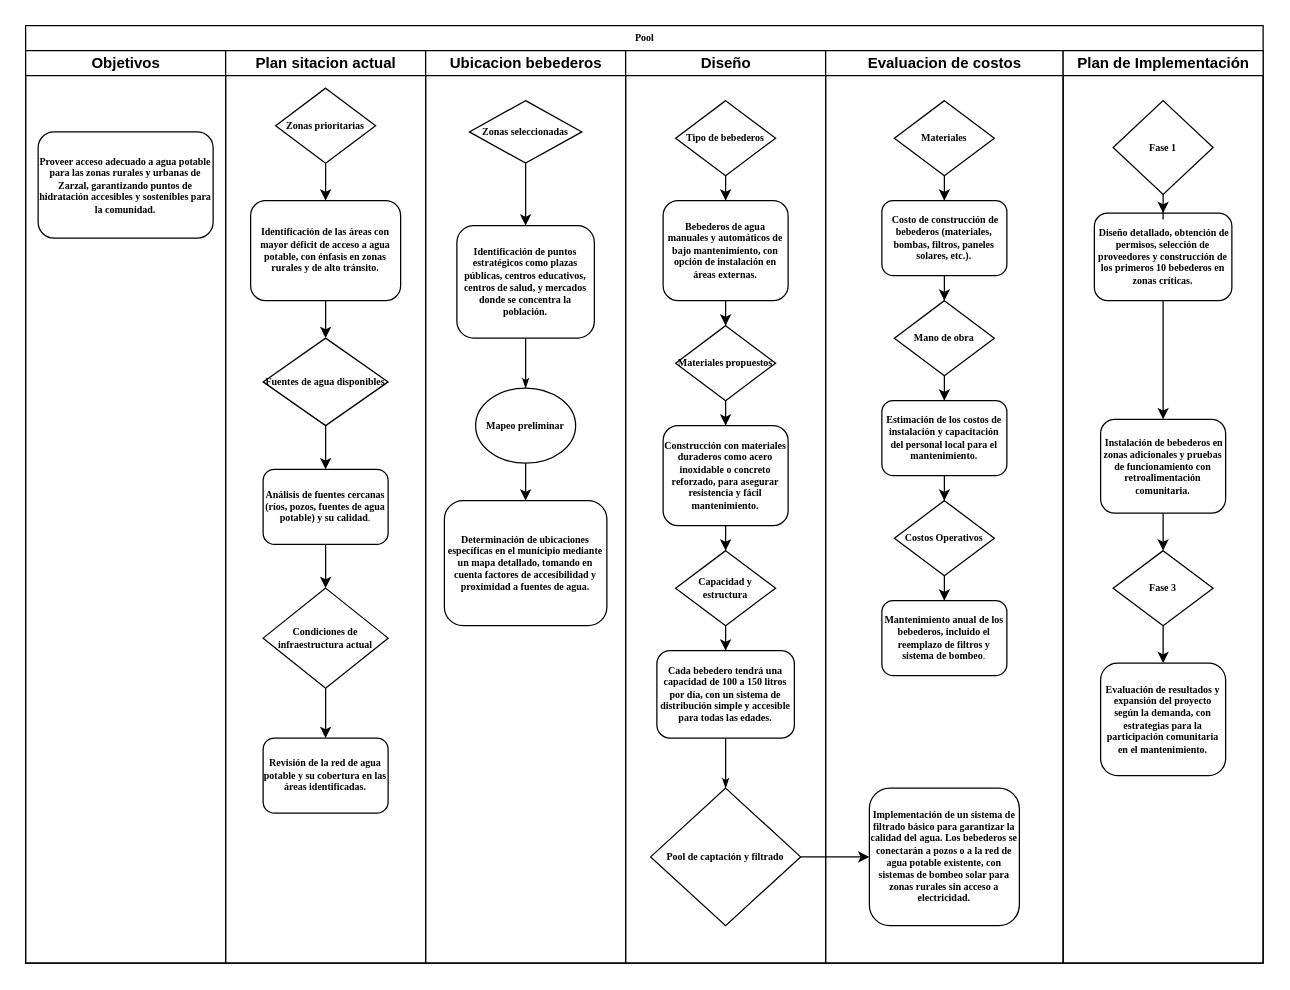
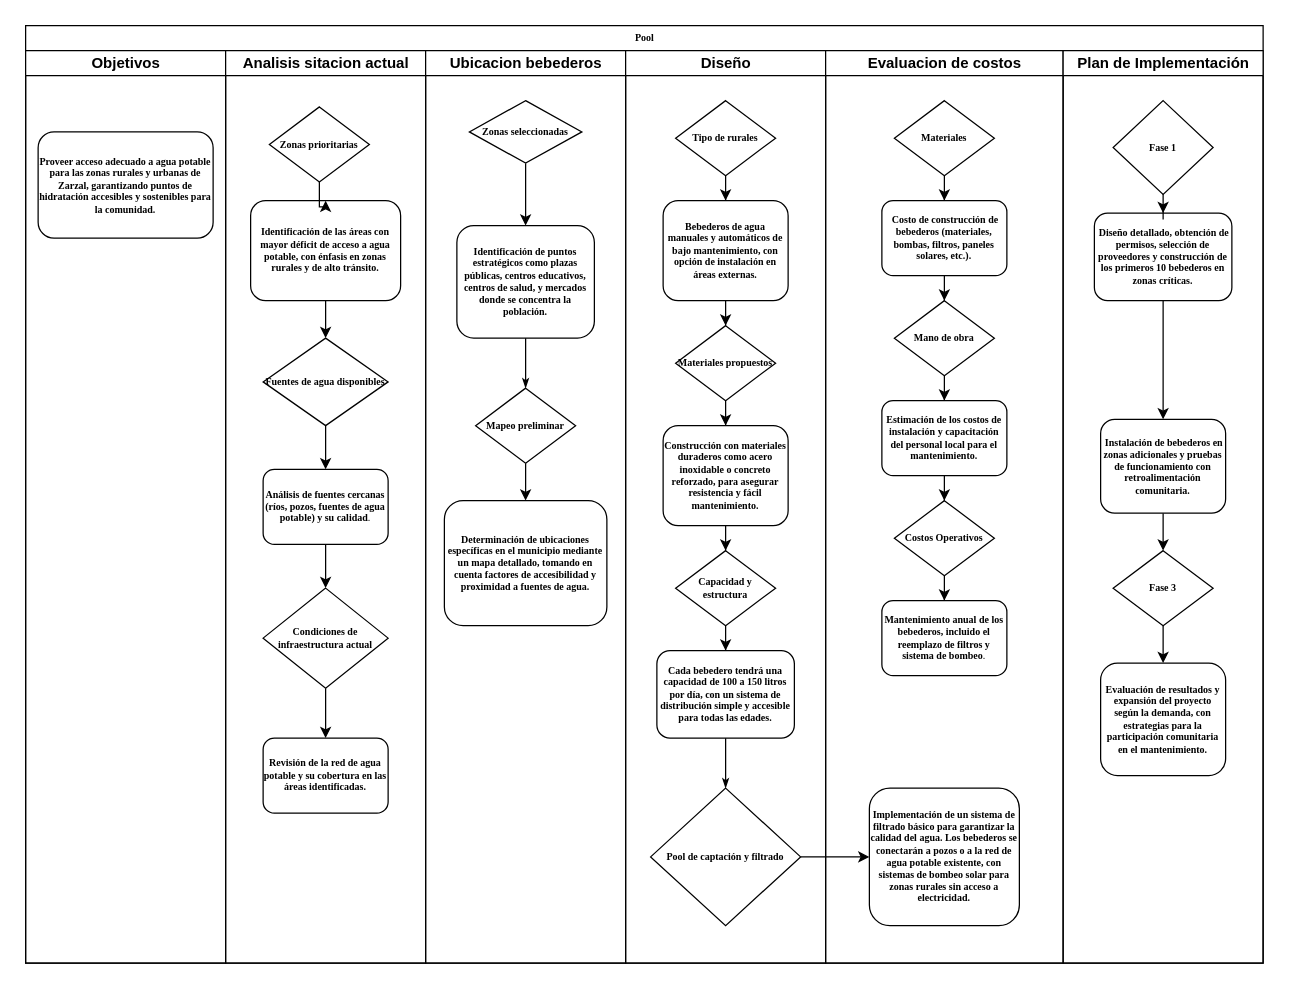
- <mxCell id="5" value="Plan sitacion actual" style="swimlane;html=1;startSize=20;" parent="2" vertex="1"><mxGeometry x="160" y="20" width="160" height="730" as="geometry" /></mxCell>
+ <mxCell id="5" value="Analisis sitacion actual" style="swimlane;html=1;startSize=20;" parent="2" vertex="1"><mxGeometry x="160" y="20" width="160" height="730" as="geometry" /></mxCell>
- <mxCell id="11" value="&lt;b&gt;Zonas prioritarias&lt;/b&gt;" style="rhombus;whiteSpace=wrap;html=1;rounded=0;shadow=0;labelBackgroundColor=none;strokeWidth=1;fontFamily=Verdana;fontSize=8;align=center;" vertex="1" parent="5"><mxGeometry x="40" y="30" width="80" height="60" as="geometry" /></mxCell>
+ <mxCell id="11" value="&lt;b&gt;Zonas prioritarias&lt;/b&gt;" style="rhombus;whiteSpace=wrap;html=1;rounded=0;shadow=0;labelBackgroundColor=none;strokeWidth=1;fontFamily=Verdana;fontSize=8;align=center;" vertex="1" parent="5"><mxGeometry x="35" y="45" width="80" height="60" as="geometry" /></mxCell>
- <mxCell id="36" value="&lt;b&gt;Tipo de bebederos&lt;/b&gt;" style="rhombus;whiteSpace=wrap;html=1;rounded=0;shadow=0;labelBackgroundColor=none;strokeWidth=1;fontFamily=Verdana;fontSize=8;align=center;" vertex="1" parent="25"><mxGeometry x="40" y="40" width="80" height="60" as="geometry" /></mxCell>
+ <mxCell id="36" value="&lt;b&gt;Tipo de rurales&lt;/b&gt;" style="rhombus;whiteSpace=wrap;html=1;rounded=0;shadow=0;labelBackgroundColor=none;strokeWidth=1;fontFamily=Verdana;fontSize=8;align=center;" vertex="1" parent="25"><mxGeometry x="40" y="40" width="80" height="60" as="geometry" /></mxCell>
- <mxCell id="20" value="&lt;b&gt;Mapeo preliminar&lt;/b&gt;" style="ellipse;whiteSpace=wrap;html=1;shadow=0;labelBackgroundColor=none;strokeWidth=1;fontFamily=Verdana;fontSize=8;align=center;" parent="17" vertex="1"><mxGeometry x="40" y="270" width="80" height="60" as="geometry" /></mxCell>
+ <mxCell id="20" value="&lt;b&gt;Mapeo preliminar&lt;/b&gt;" style="rhombus;whiteSpace=wrap;html=1;rounded=0;shadow=0;labelBackgroundColor=none;strokeWidth=1;fontFamily=Verdana;fontSize=8;align=center;" parent="17" vertex="1"><mxGeometry x="40" y="270" width="80" height="60" as="geometry" /></mxCell>
